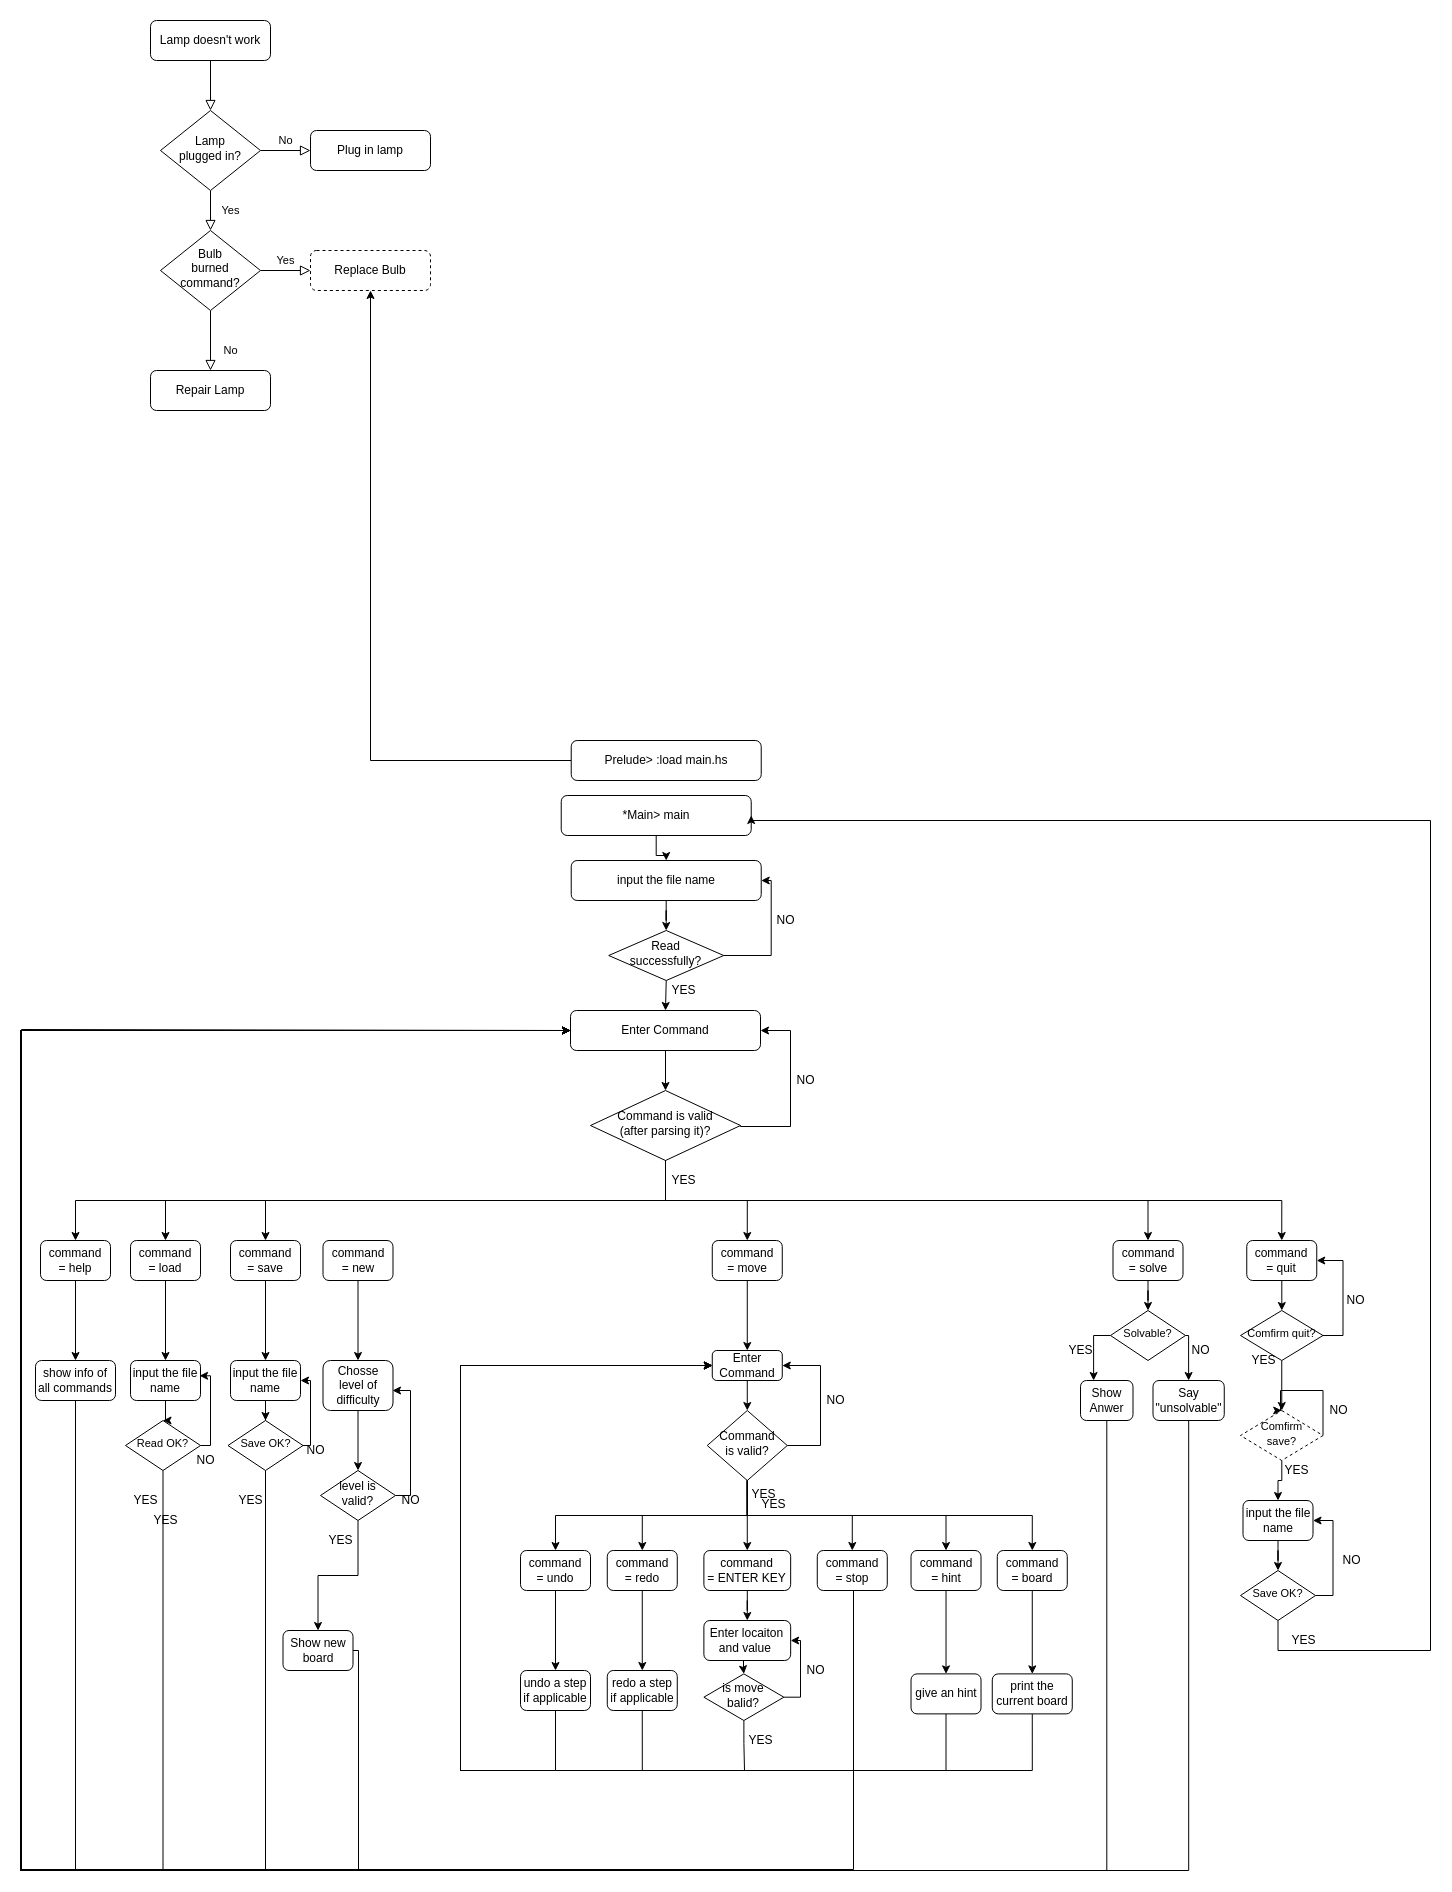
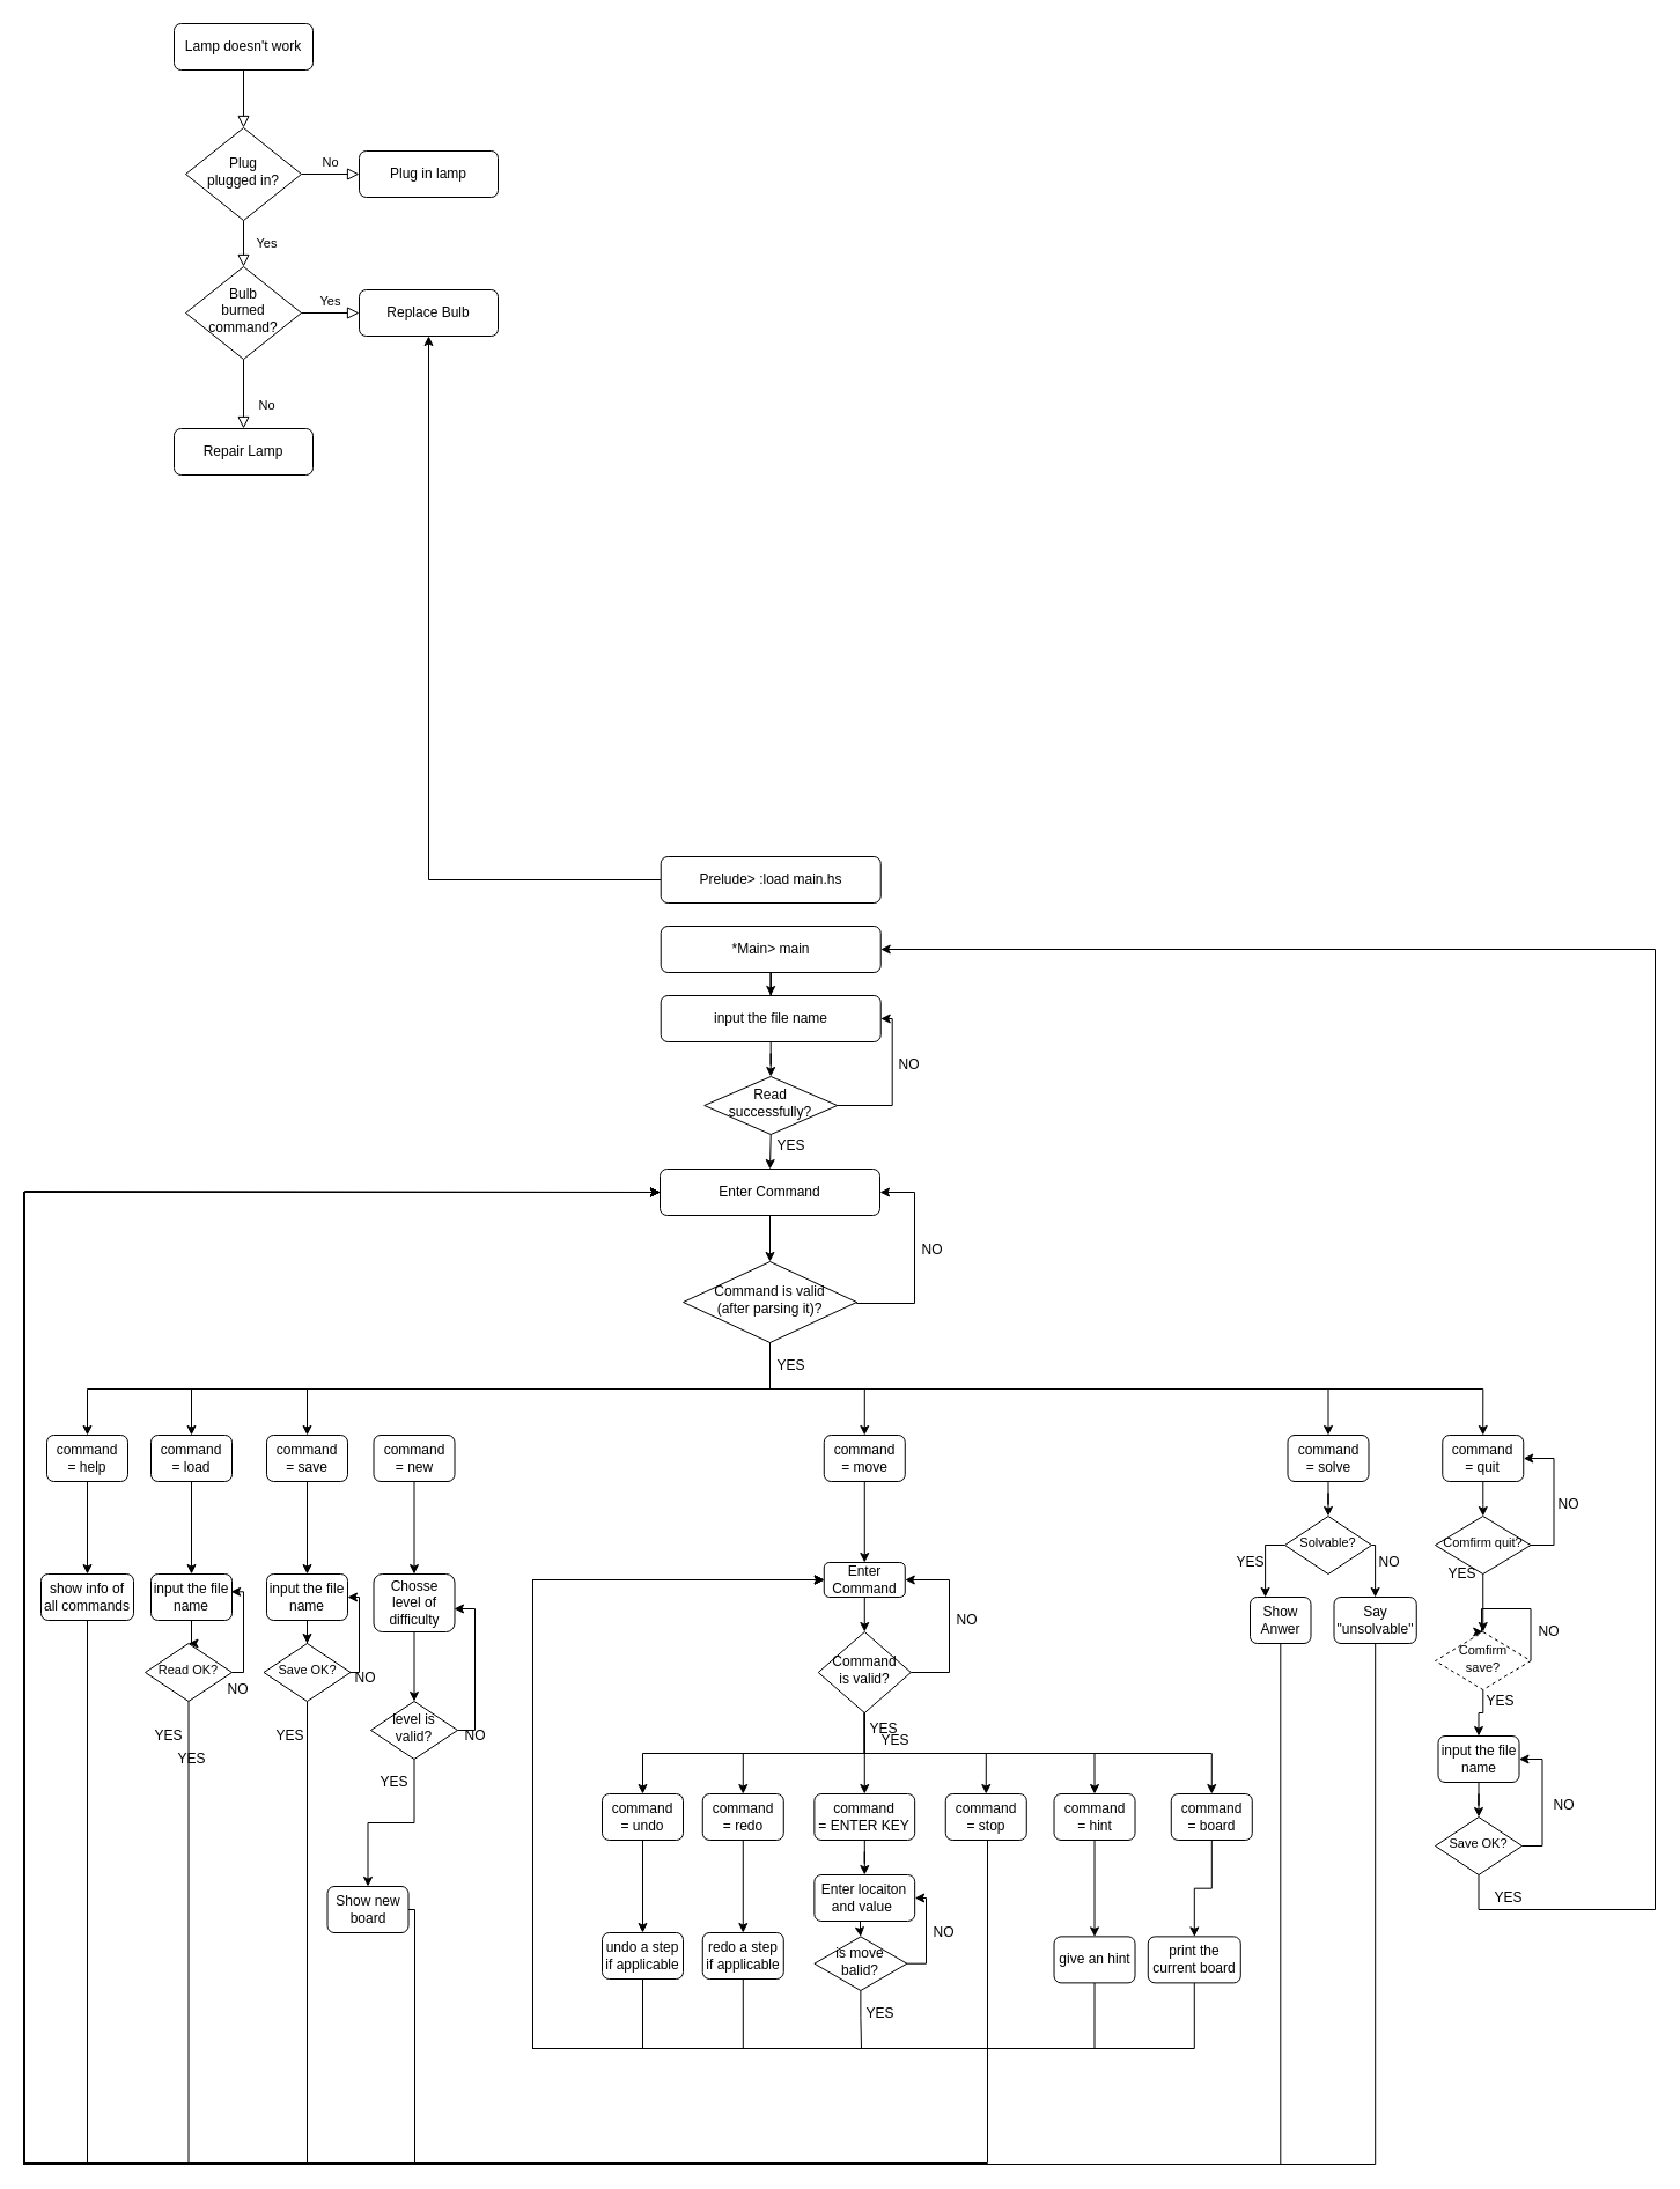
- <mxCell id="6" value="Lamp&lt;br&gt;plugged in?" style="rhombus;whiteSpace=wrap;html=1;shadow=0;fontFamily=Helvetica;fontSize=12;align=center;strokeWidth=1;spacing=6;spacingTop=-4;" parent="1" vertex="1"><mxGeometry x="160" y="110" width="100" height="80" as="geometry" /></mxCell>
+ <mxCell id="6" value="Plug&lt;br&gt;plugged in?" style="rhombus;whiteSpace=wrap;html=1;shadow=0;fontFamily=Helvetica;fontSize=12;align=center;strokeWidth=1;spacing=6;spacingTop=-4;" parent="1" vertex="1"><mxGeometry x="160" y="110" width="100" height="80" as="geometry" /></mxCell>
- <mxCell id="12" value="Replace Bulb" style="rounded=1;whiteSpace=wrap;html=1;fontSize=12;glass=0;strokeWidth=1;shadow=0;dashed=1;" parent="1" vertex="1"><mxGeometry x="310" y="250" width="120" height="40" as="geometry" /></mxCell>
+ <mxCell id="12" value="Replace Bulb" style="rounded=1;whiteSpace=wrap;html=1;fontSize=12;glass=0;strokeWidth=1;shadow=0;" parent="1" vertex="1"><mxGeometry x="310" y="250" width="120" height="40" as="geometry" /></mxCell>
- <mxCell id="16" value="*Main&amp;gt; main" style="rounded=1;whiteSpace=wrap;html=1;fontSize=12;glass=0;strokeWidth=1;shadow=0;" vertex="1" parent="1"><mxGeometry x="560.72" y="795" width="190" height="40" as="geometry" /></mxCell>
+ <mxCell id="16" value="*Main&amp;gt; main" style="rounded=1;whiteSpace=wrap;html=1;fontSize=12;glass=0;strokeWidth=1;shadow=0;" vertex="1" parent="1"><mxGeometry x="570.72" y="800" width="190" height="40" as="geometry" /></mxCell>
- <mxCell id="93" value="command &lt;br&gt;= board" style="rounded=1;whiteSpace=wrap;html=1;fontSize=12;glass=0;strokeWidth=1;shadow=0;" vertex="1" parent="1"><mxGeometry x="996.78" y="1550" width="70" height="40" as="geometry" /></mxCell>
+ <mxCell id="93" value="command &lt;br&gt;= board" style="rounded=1;whiteSpace=wrap;html=1;fontSize=12;glass=0;strokeWidth=1;shadow=0;" vertex="1" parent="1"><mxGeometry x="1011.78" y="1550" width="70" height="40" as="geometry" /></mxCell>
